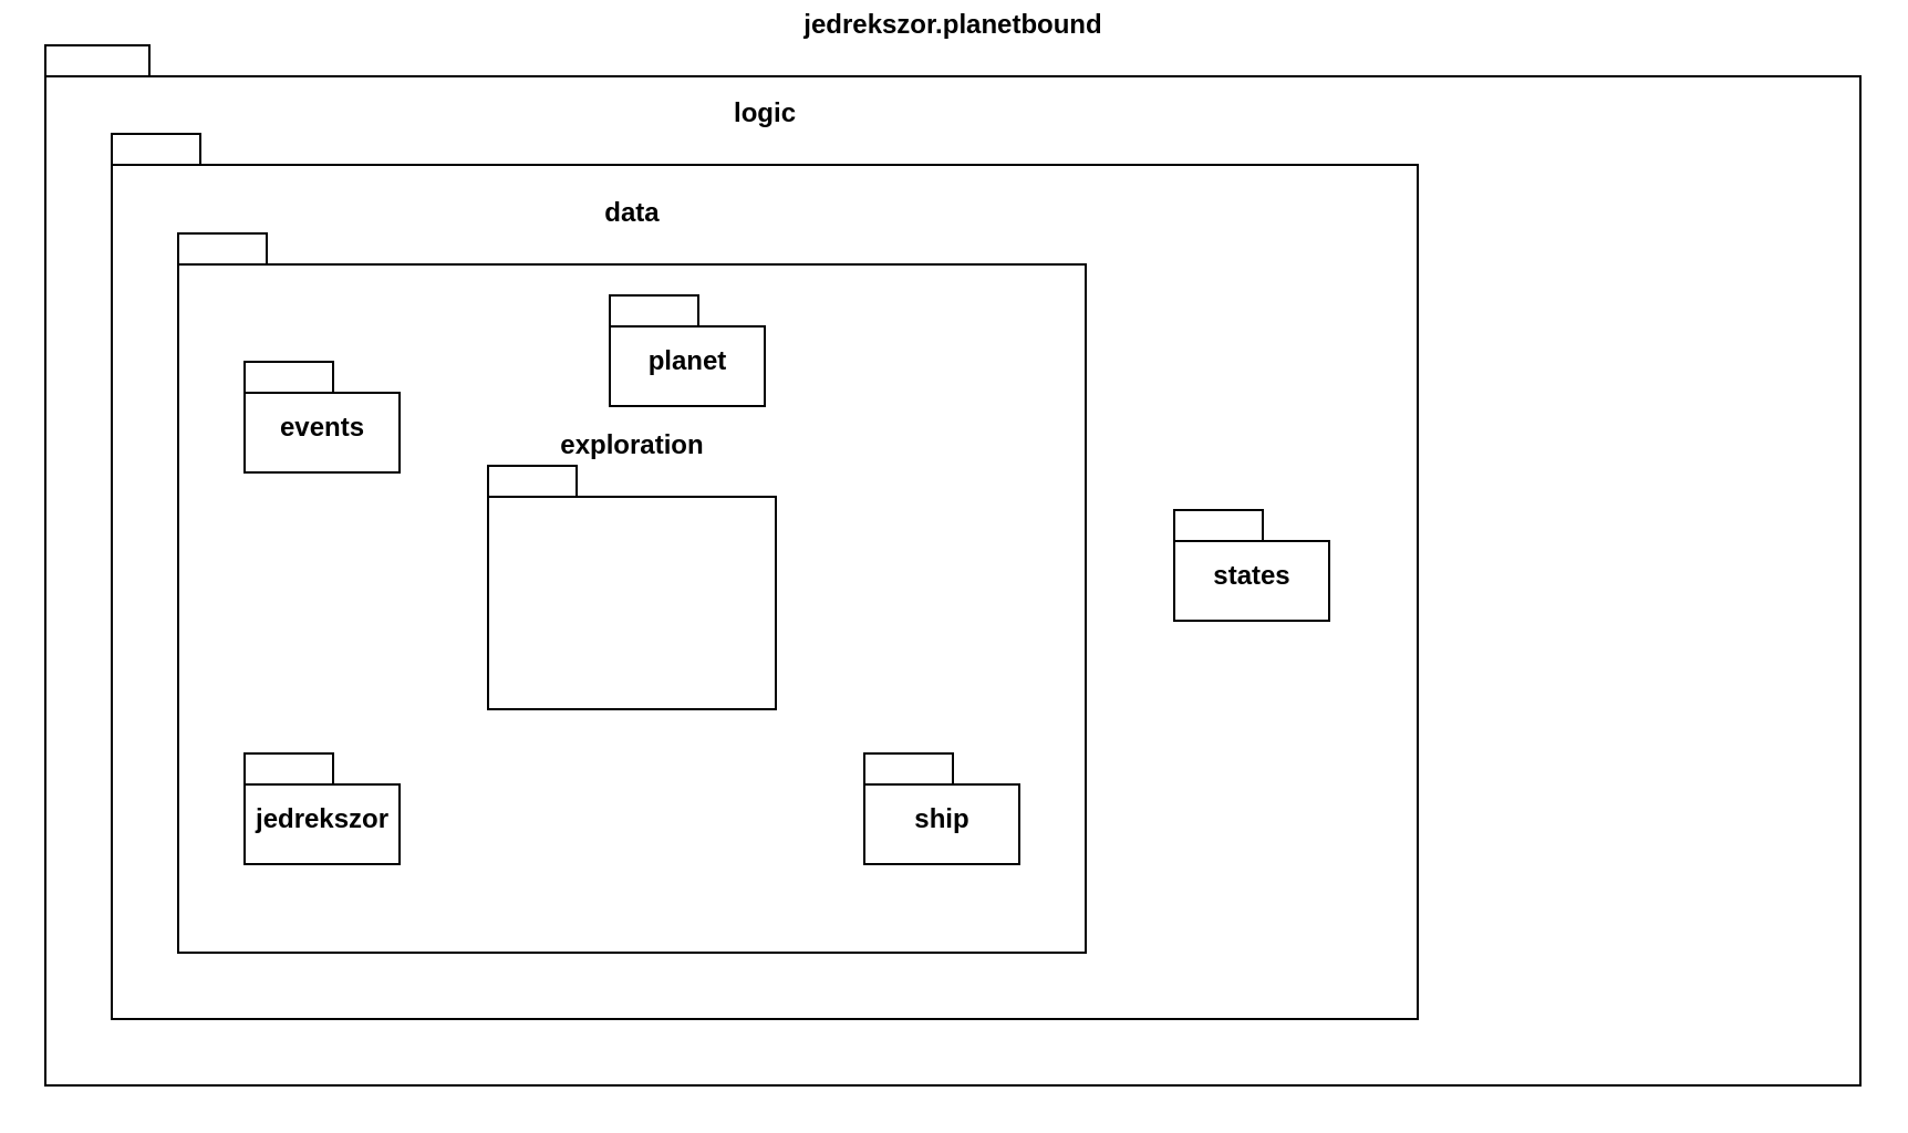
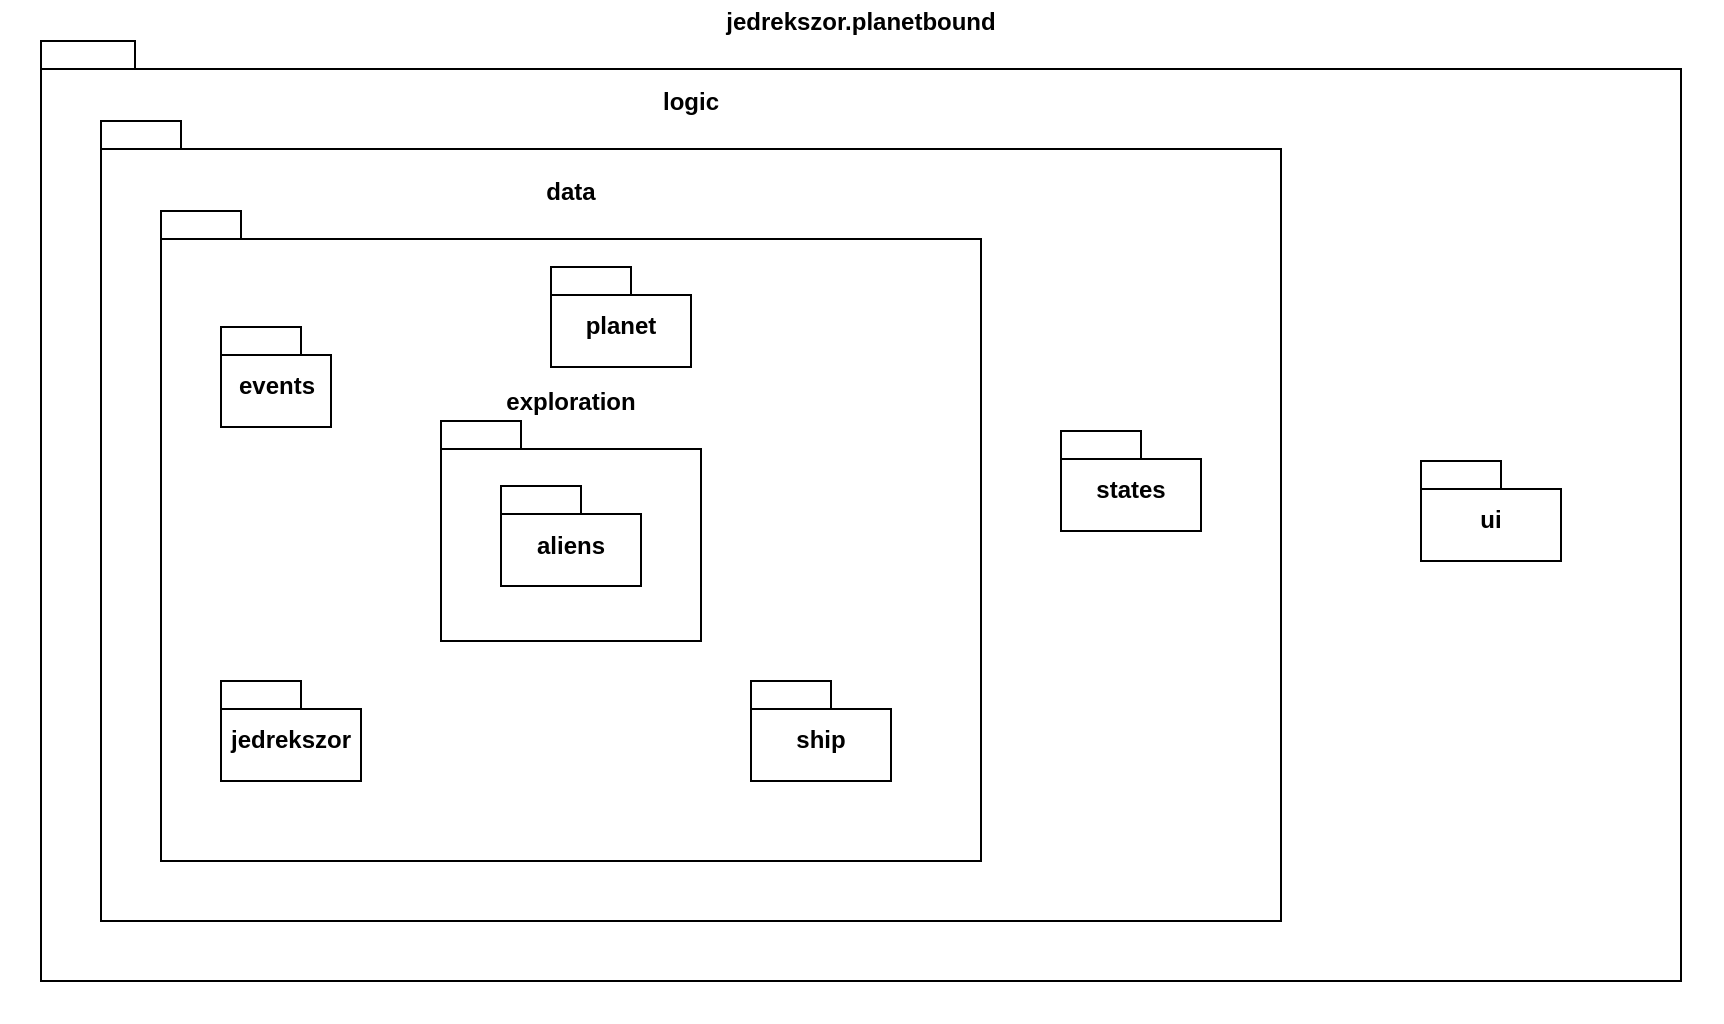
- <mxCell id="5" value="events" style="shape=folder;fontStyle=1;spacingTop=10;tabWidth=40;tabHeight=14;tabPosition=left;html=1;" parent="1" vertex="1"><mxGeometry x="110" y="163" width="70" height="50" as="geometry" /></mxCell>
+ <mxCell id="5" value="events" style="shape=folder;fontStyle=1;spacingTop=10;tabWidth=40;tabHeight=14;tabPosition=left;html=1;" parent="1" vertex="1"><mxGeometry x="110" y="163" width="55" height="50" as="geometry" /></mxCell>
- <mxCell id="11" value="states" style="shape=folder;fontStyle=1;spacingTop=10;tabWidth=40;tabHeight=14;tabPosition=left;html=1;" parent="1" vertex="1"><mxGeometry x="530" y="230" width="70" height="50" as="geometry" /></mxCell>
+ <mxCell id="11" value="states" style="shape=folder;fontStyle=1;spacingTop=10;tabWidth=40;tabHeight=14;tabPosition=left;html=1;" parent="1" vertex="1"><mxGeometry x="530" y="215" width="70" height="50" as="geometry" /></mxCell>
+ <mxCell id="12" value="ui" style="shape=folder;fontStyle=1;spacingTop=10;tabWidth=40;tabHeight=14;tabPosition=left;html=1;" parent="1" vertex="1"><mxGeometry x="710" y="230" width="70" height="50" as="geometry" /></mxCell>
+ <mxCell id="10" value="aliens" style="shape=folder;fontStyle=1;spacingTop=10;tabWidth=40;tabHeight=14;tabPosition=left;html=1;" parent="1" vertex="1"><mxGeometry x="250" y="242.5" width="70" height="50" as="geometry" /></mxCell>
- <mxCell id="9" value="ship" style="shape=folder;fontStyle=1;spacingTop=10;tabWidth=40;tabHeight=14;tabPosition=left;html=1;" parent="1" vertex="1"><mxGeometry x="390" y="340" width="70" height="50" as="geometry" /></mxCell>
+ <mxCell id="9" value="ship" style="shape=folder;fontStyle=1;spacingTop=10;tabWidth=40;tabHeight=14;tabPosition=left;html=1;" parent="1" vertex="1"><mxGeometry x="375" y="340" width="70" height="50" as="geometry" /></mxCell>
